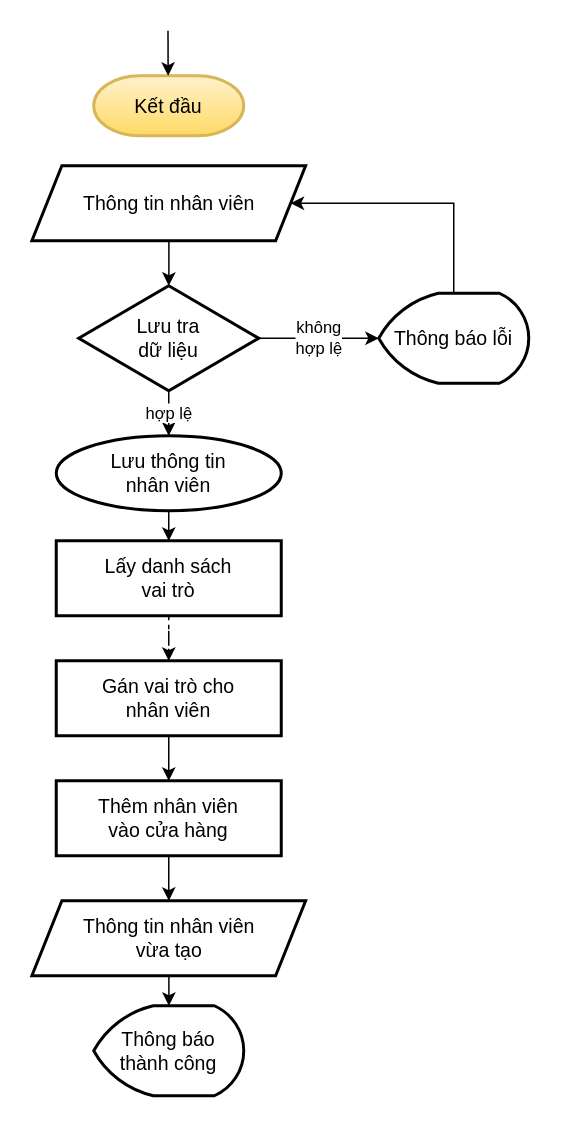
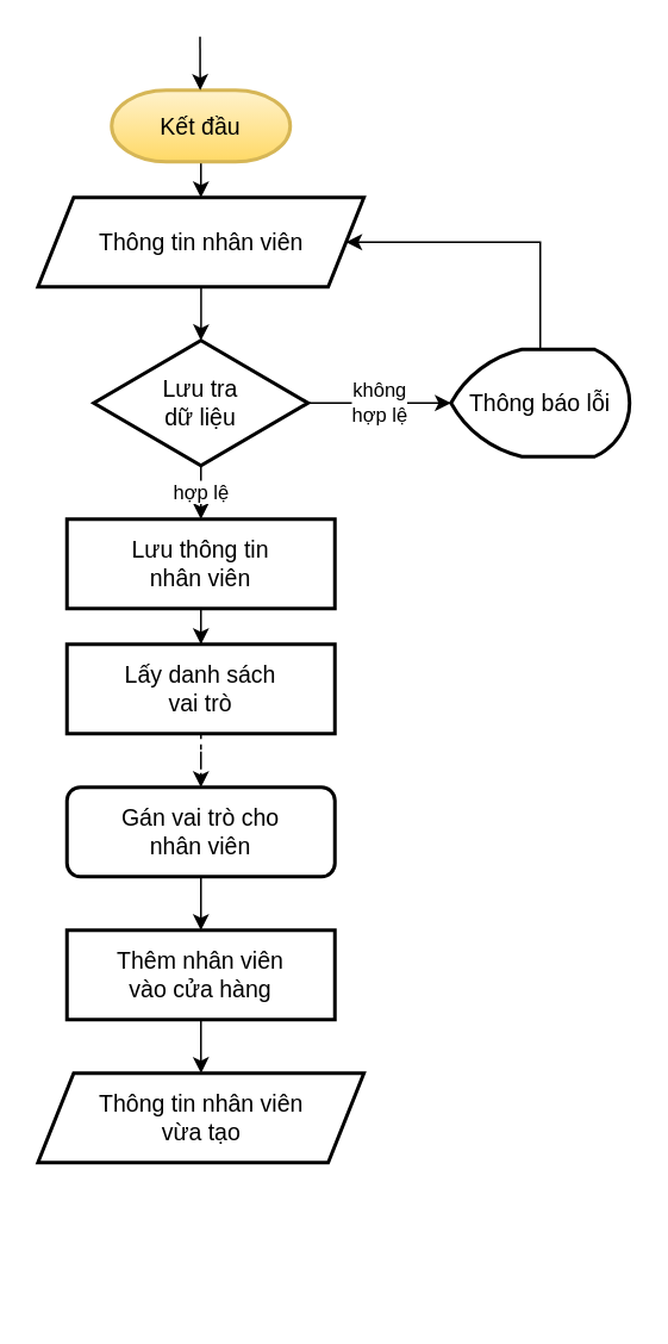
+ <mxCell id="2" style="edgeStyle=orthogonalEdgeStyle;rounded=0;orthogonalLoop=1;jettySize=auto;html=1;" parent="1" source="3" target="5" edge="1"><mxGeometry relative="1" as="geometry" /></mxCell>
- <mxCell id="16" value="Lưu thông tin&lt;br&gt;nhân viên" style="ellipse;whiteSpace=wrap;html=1;strokeWidth=2;labelBorderColor=none;fontSize=13;fontStyle=0;" parent="1" vertex="1"><mxGeometry x="37" y="290" width="150" height="50" as="geometry" /></mxCell>
+ <mxCell id="16" value="Lưu thông tin&lt;br&gt;nhân viên" style="whiteSpace=wrap;html=1;strokeWidth=2;labelBorderColor=none;fontSize=13;fontStyle=0" parent="1" vertex="1"><mxGeometry x="37" y="290" width="150" height="50" as="geometry" /></mxCell>
- <mxCell id="20" value="Gán vai trò cho&lt;br&gt;nhân viên" style="whiteSpace=wrap;html=1;strokeWidth=2;labelBorderColor=none;fontSize=13;fontStyle=0" parent="1" vertex="1"><mxGeometry x="37" y="440" width="150" height="50" as="geometry" /></mxCell>
+ <mxCell id="20" value="Gán vai trò cho&lt;br&gt;nhân viên" style="whiteSpace=wrap;html=1;strokeWidth=2;labelBorderColor=none;fontSize=13;fontStyle=0;rounded=1;" parent="1" vertex="1"><mxGeometry x="37" y="440" width="150" height="50" as="geometry" /></mxCell>
- <mxCell id="17" style="edgeStyle=orthogonalEdgeStyle;rounded=0;orthogonalLoop=1;jettySize=auto;html=1;" parent="1" source="18" target="14" edge="1"><mxGeometry relative="1" as="geometry" /></mxCell>
- <mxCell id="14" value="Thông báo&lt;br&gt;thành công" style="strokeWidth=2;html=1;shape=mxgraph.flowchart.display;whiteSpace=wrap;labelBorderColor=none;fontSize=13;fontStyle=0" parent="1" vertex="1"><mxGeometry x="62" y="670" width="100" height="60" as="geometry" /></mxCell>
